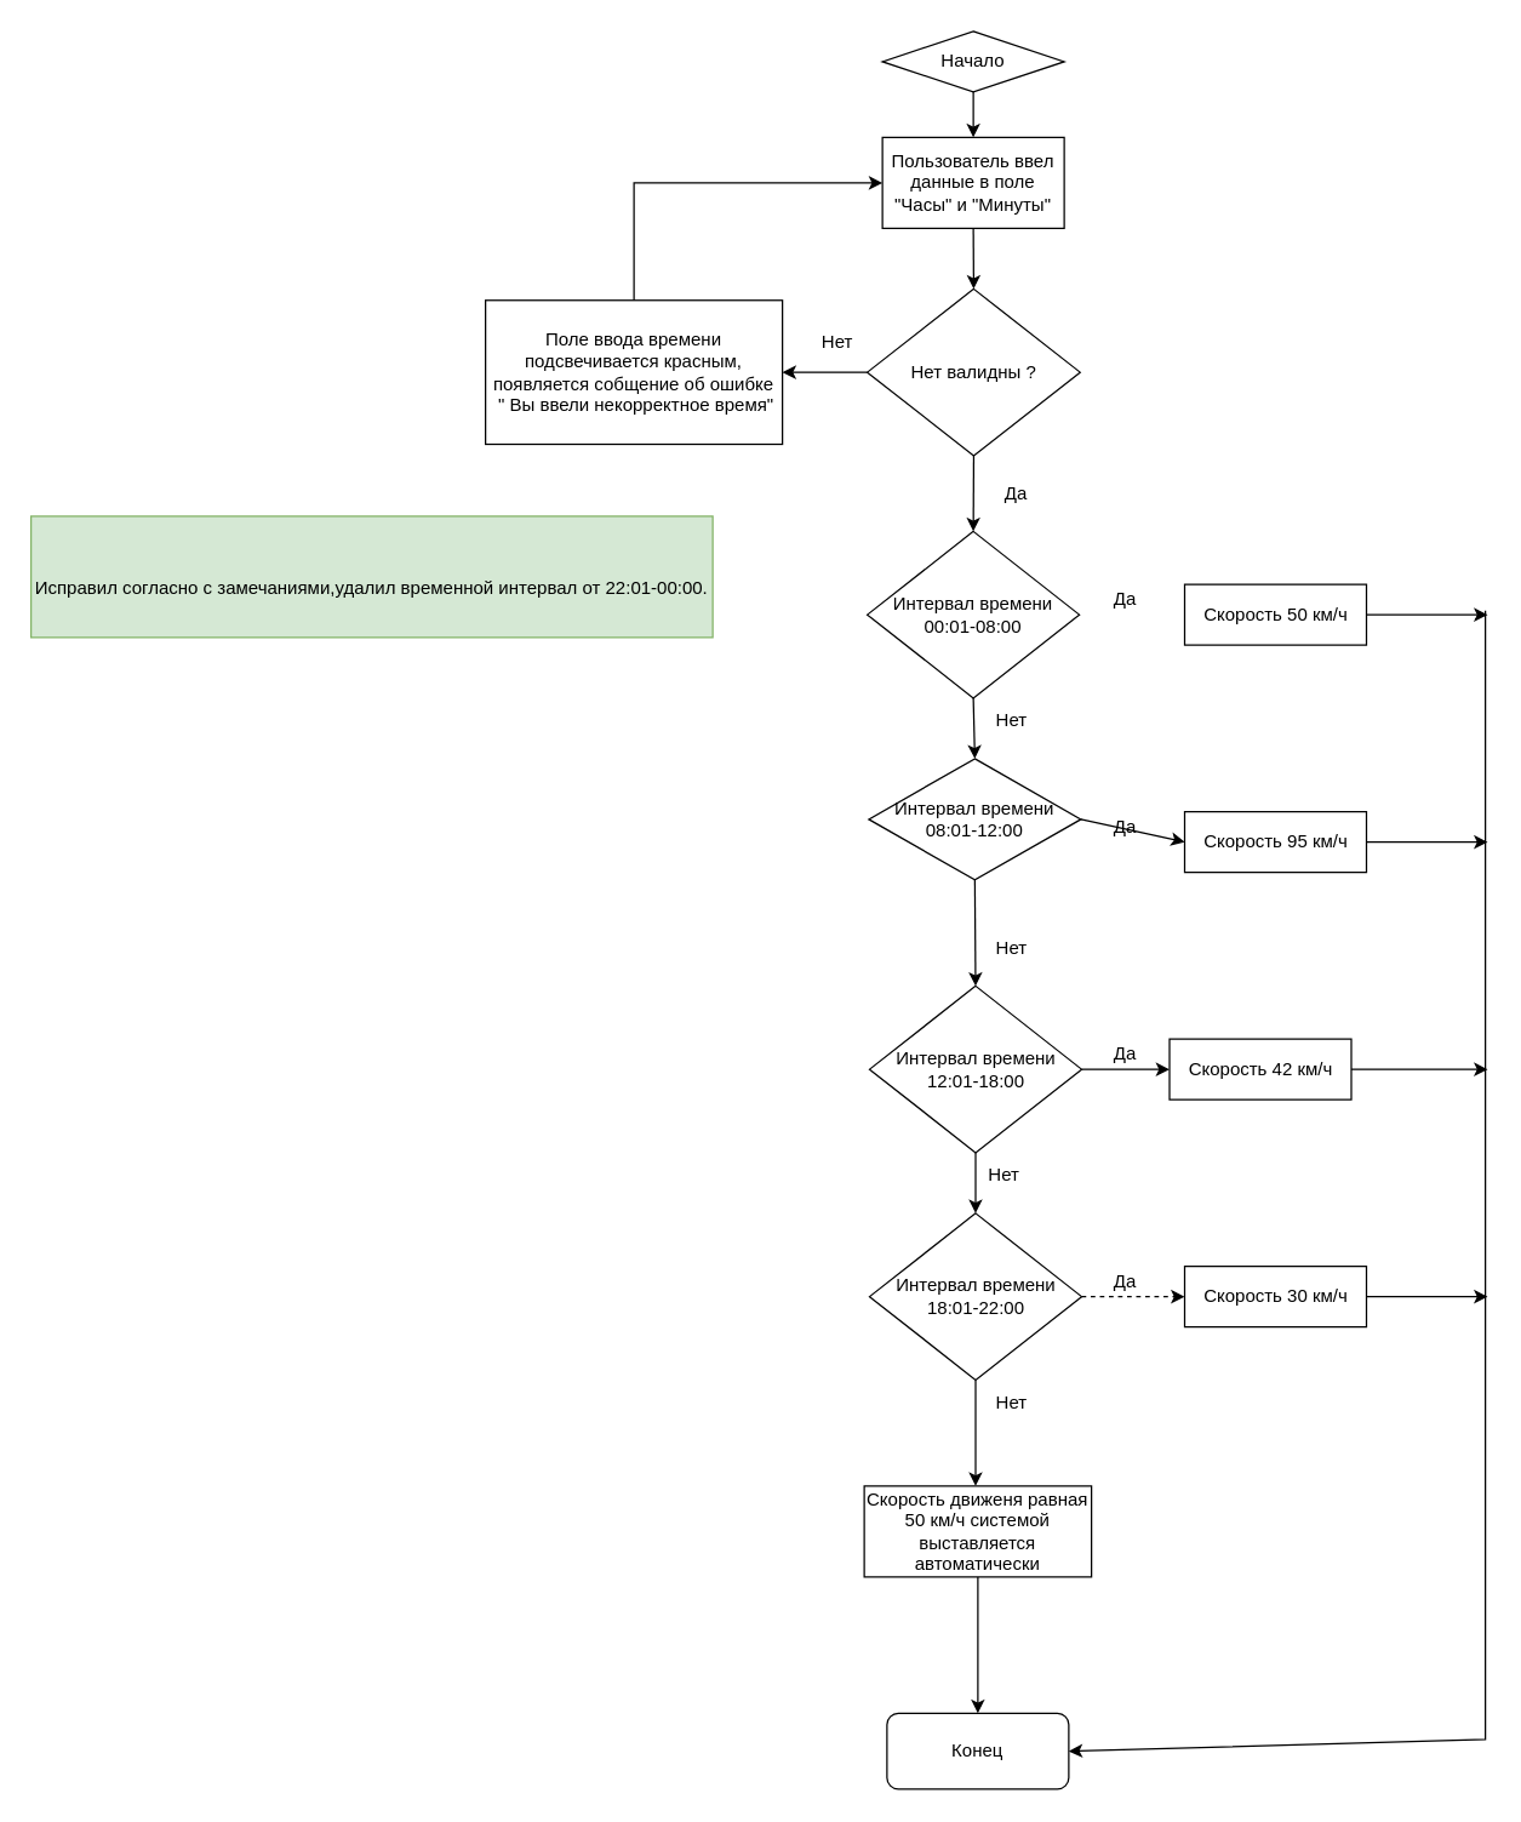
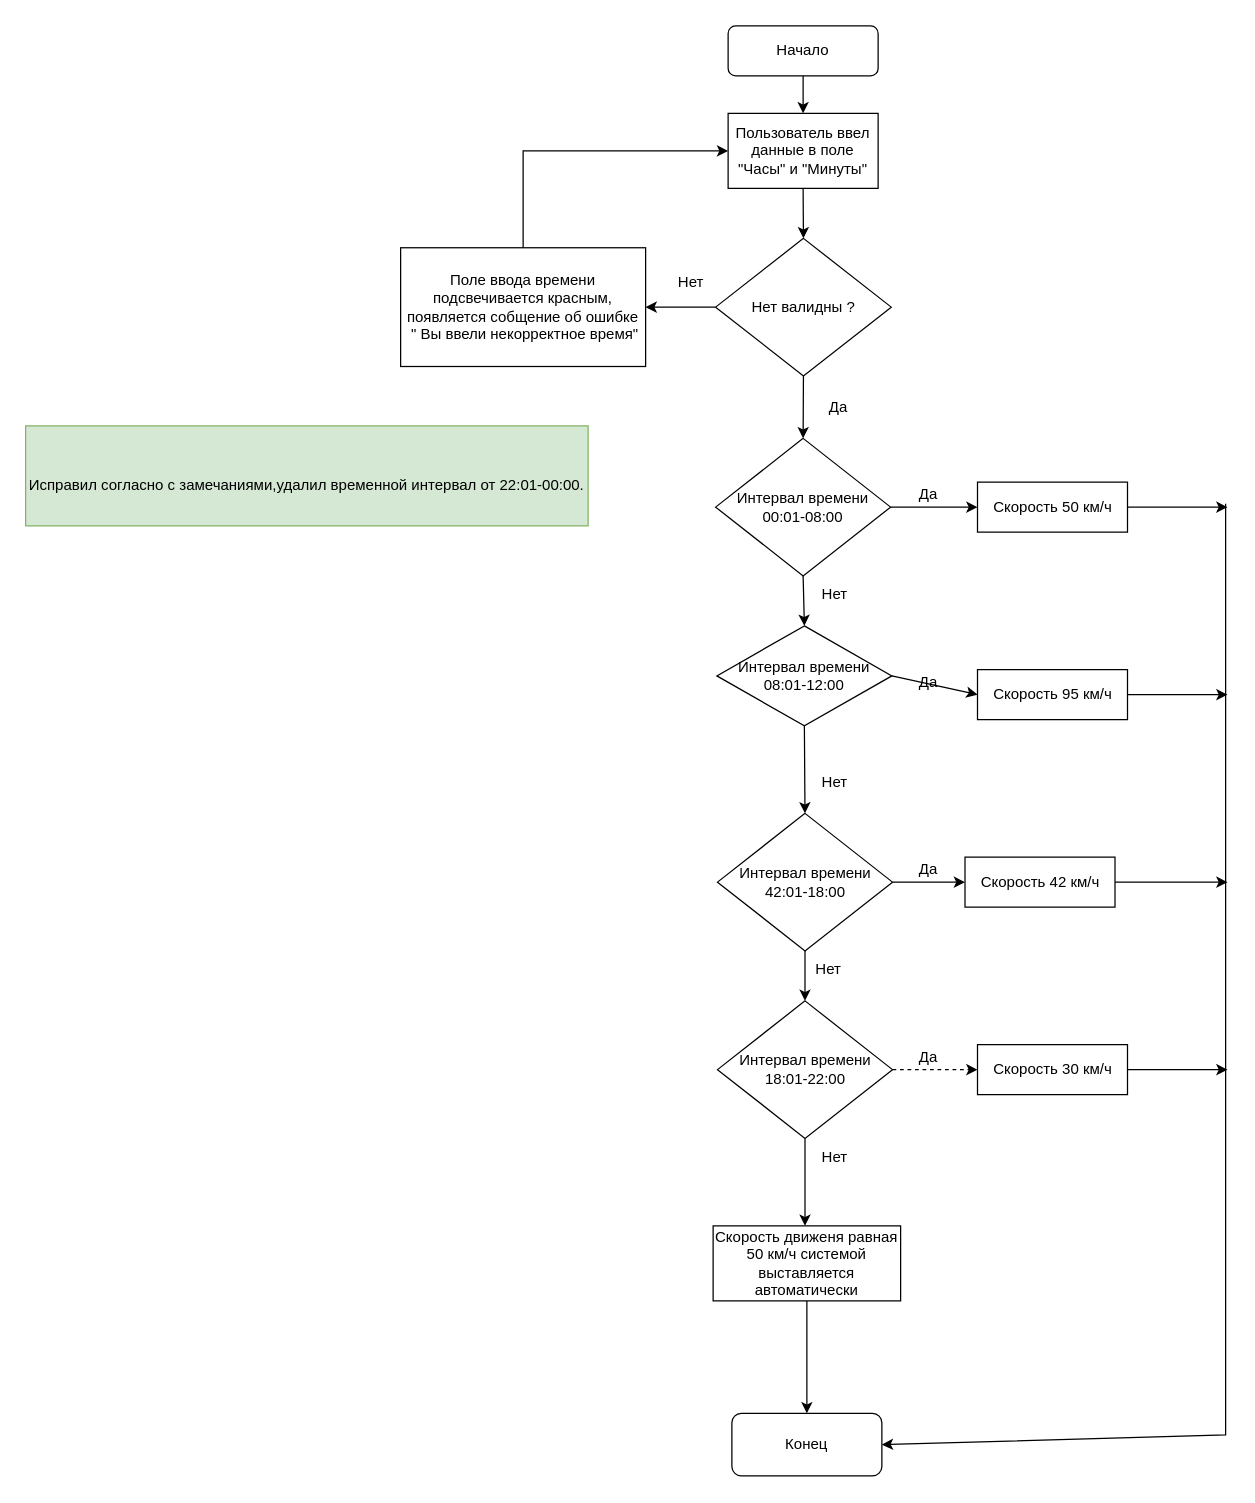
- <mxCell id="2" value="Начало" style="rhombus;whiteSpace=wrap;html=1;" parent="1" vertex="1"><mxGeometry x="582" y="20" width="120" height="40" as="geometry" /></mxCell>
+ <mxCell id="2" value="Начало" style="rounded=1;whiteSpace=wrap;html=1;" parent="1" vertex="1"><mxGeometry x="582" y="20" width="120" height="40" as="geometry" /></mxCell>
+ <mxCell id="7" value="" style="endArrow=classic;html=1;rounded=0;exitX=1;exitY=0.5;exitDx=0;exitDy=0;entryX=0;entryY=0.5;entryDx=0;entryDy=0;" parent="1" source="4" target="22" edge="1"><mxGeometry width="50" height="50" relative="1" as="geometry"><mxPoint x="742" y="430" as="sourcePoint" /><mxPoint x="782" y="405" as="targetPoint" /></mxGeometry></mxCell>
- <mxCell id="13" value="Интервал времени 12:01-18:00&lt;span id=&quot;docs-internal-guid-c8c13e67-7fff-5ebe-985f-e387cd297909&quot;&gt;&lt;/span&gt;&lt;span id=&quot;docs-internal-guid-c8c13e67-7fff-5ebe-985f-e387cd297909&quot;&gt;&lt;/span&gt;&lt;span id=&quot;docs-internal-guid-c8c13e67-7fff-5ebe-985f-e387cd297909&quot;&gt;&lt;/span&gt;&lt;span id=&quot;docs-internal-guid-c8c13e67-7fff-5ebe-985f-e387cd297909&quot;&gt;&lt;/span&gt;&lt;span id=&quot;docs-internal-guid-c8c13e67-7fff-5ebe-985f-e387cd297909&quot;&gt;&lt;/span&gt;&lt;span id=&quot;docs-internal-guid-c8c13e67-7fff-5ebe-985f-e387cd297909&quot;&gt;&lt;/span&gt;" style="rhombus;whiteSpace=wrap;html=1;" parent="1" vertex="1"><mxGeometry x="573.5" y="650" width="140" height="110" as="geometry" /></mxCell>
+ <mxCell id="13" value="Интервал времени 42:01-18:00&lt;span id=&quot;docs-internal-guid-c8c13e67-7fff-5ebe-985f-e387cd297909&quot;&gt;&lt;/span&gt;&lt;span id=&quot;docs-internal-guid-c8c13e67-7fff-5ebe-985f-e387cd297909&quot;&gt;&lt;/span&gt;&lt;span id=&quot;docs-internal-guid-c8c13e67-7fff-5ebe-985f-e387cd297909&quot;&gt;&lt;/span&gt;&lt;span id=&quot;docs-internal-guid-c8c13e67-7fff-5ebe-985f-e387cd297909&quot;&gt;&lt;/span&gt;&lt;span id=&quot;docs-internal-guid-c8c13e67-7fff-5ebe-985f-e387cd297909&quot;&gt;&lt;/span&gt;&lt;span id=&quot;docs-internal-guid-c8c13e67-7fff-5ebe-985f-e387cd297909&quot;&gt;&lt;/span&gt;" style="rhombus;whiteSpace=wrap;html=1;" parent="1" vertex="1"><mxGeometry x="573.5" y="650" width="140" height="110" as="geometry" /></mxCell>
